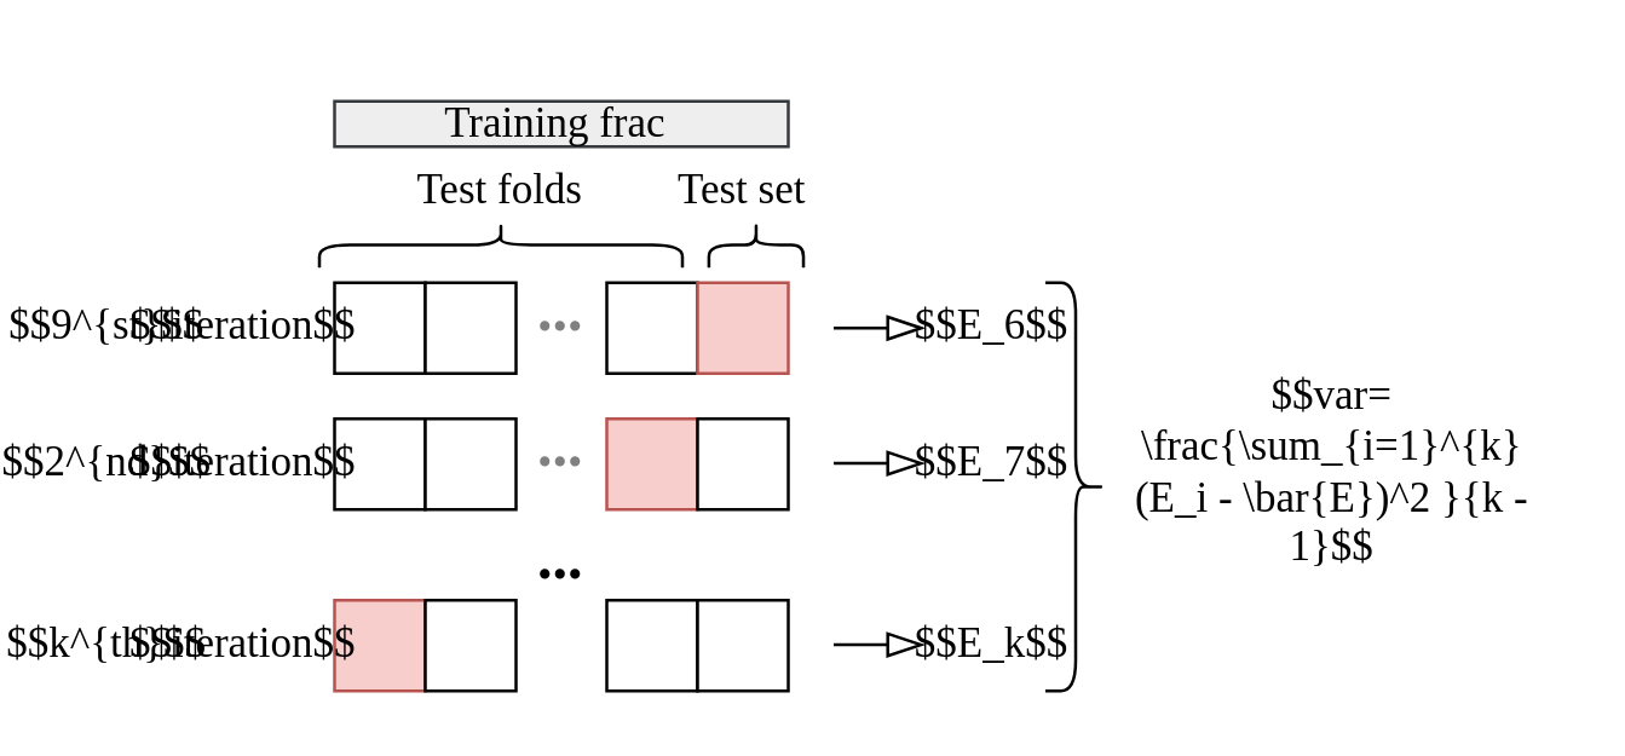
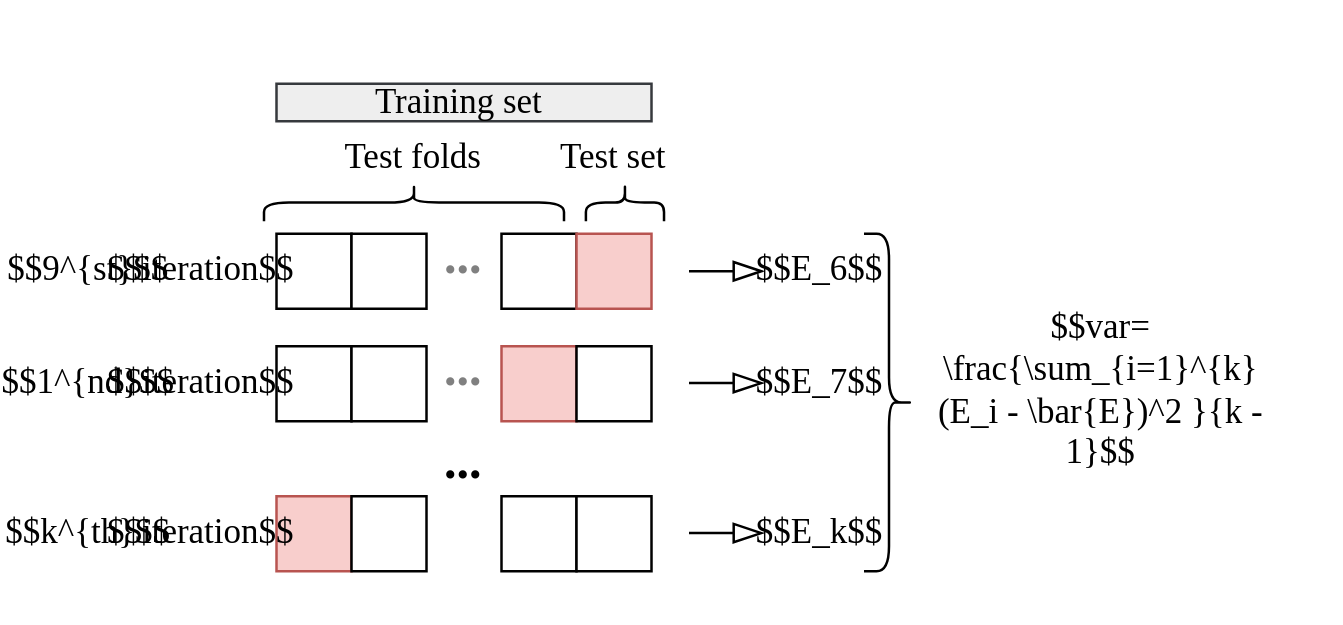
- <mxCell id="18" value="&lt;font style=&quot;font-size: 14px;&quot; face=&quot;Palatino&quot;&gt;Training frac&amp;nbsp;&lt;/font&gt;" style="text;html=1;align=center;verticalAlign=middle;whiteSpace=wrap;rounded=0;fontSize=12;fillColor=#eeeeee;strokeColor=#36393d;" parent="1" vertex="1"><mxGeometry x="110" y="33" width="150" height="15" as="geometry" /></mxCell>
+ <mxCell id="18" value="&lt;font style=&quot;font-size: 14px;&quot; face=&quot;Palatino&quot;&gt;Training set&amp;nbsp;&lt;/font&gt;" style="text;html=1;align=center;verticalAlign=middle;whiteSpace=wrap;rounded=0;fontSize=12;fillColor=#eeeeee;strokeColor=#36393d;" parent="1" vertex="1"><mxGeometry x="110" y="33" width="150" height="15" as="geometry" /></mxCell>
- <mxCell id="27" value="&lt;font style=&quot;font-size: 14px;&quot; color=&quot;#000000&quot;&gt;$$2^{nd}$$&lt;/font&gt;" style="text;html=1;strokeColor=none;fillColor=none;align=center;verticalAlign=middle;whiteSpace=wrap;rounded=0;fontFamily=Palatino;fontSize=14;fontColor=#808080;" parent="1" vertex="1"><mxGeometry x="20" y="138" width="30" height="30" as="geometry" /></mxCell>
+ <mxCell id="27" value="&lt;font style=&quot;font-size: 14px;&quot; color=&quot;#000000&quot;&gt;$$1^{nd}$$&lt;/font&gt;" style="text;html=1;strokeColor=none;fillColor=none;align=center;verticalAlign=middle;whiteSpace=wrap;rounded=0;fontFamily=Palatino;fontSize=14;fontColor=#808080;" parent="1" vertex="1"><mxGeometry x="20" y="138" width="30" height="30" as="geometry" /></mxCell>
